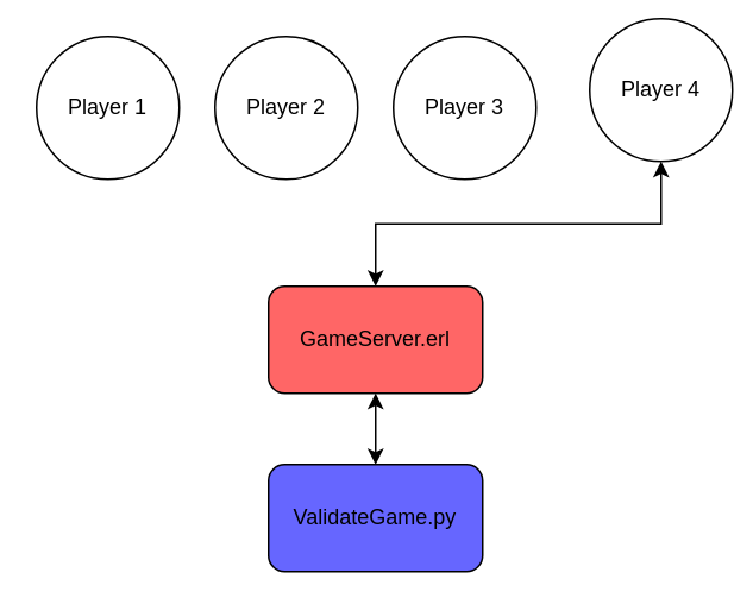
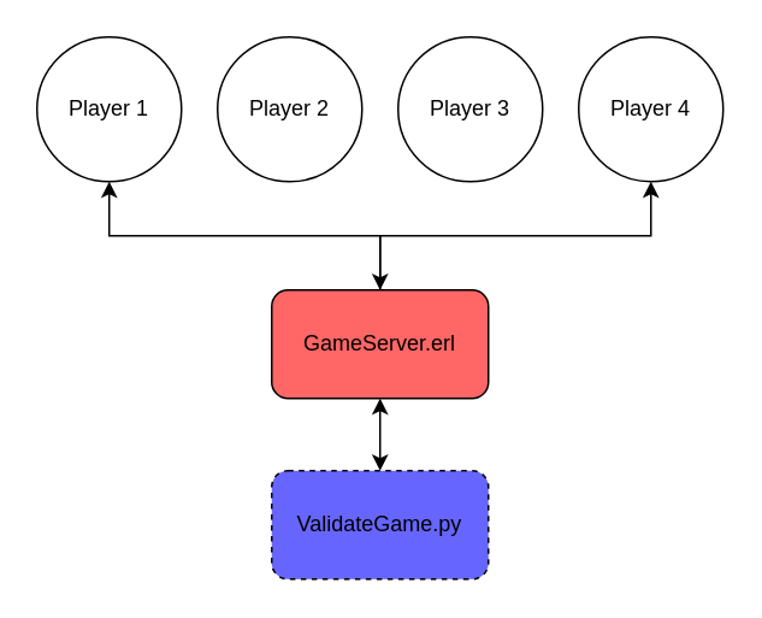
- <mxCell id="10" value="Player 4" style="ellipse;whiteSpace=wrap;html=1;aspect=fixed;" vertex="1" parent="1"><mxGeometry x="330" y="10" width="80" height="80" as="geometry" /></mxCell>
+ <mxCell id="10" value="Player 4" style="ellipse;whiteSpace=wrap;html=1;aspect=fixed;" vertex="1" parent="1"><mxGeometry x="320" y="20" width="80" height="80" as="geometry" /></mxCell>
+ <mxCell id="2" style="edgeStyle=orthogonalEdgeStyle;rounded=0;orthogonalLoop=1;jettySize=auto;html=1;exitX=0.5;exitY=0;exitDx=0;exitDy=0;entryX=0.5;entryY=1;entryDx=0;entryDy=0;" edge="1" parent="1" source="4" target="7"><mxGeometry relative="1" as="geometry" /></mxCell>
- <mxCell id="6" value="ValidateGame.py" style="rounded=1;whiteSpace=wrap;html=1;fillColor=#6666FF;" vertex="1" parent="1"><mxGeometry x="150" y="260" width="120" height="60" as="geometry" /></mxCell>
+ <mxCell id="6" value="ValidateGame.py" style="rounded=1;whiteSpace=wrap;html=1;fillColor=#6666FF;dashed=1;" vertex="1" parent="1"><mxGeometry x="150" y="260" width="120" height="60" as="geometry" /></mxCell>
